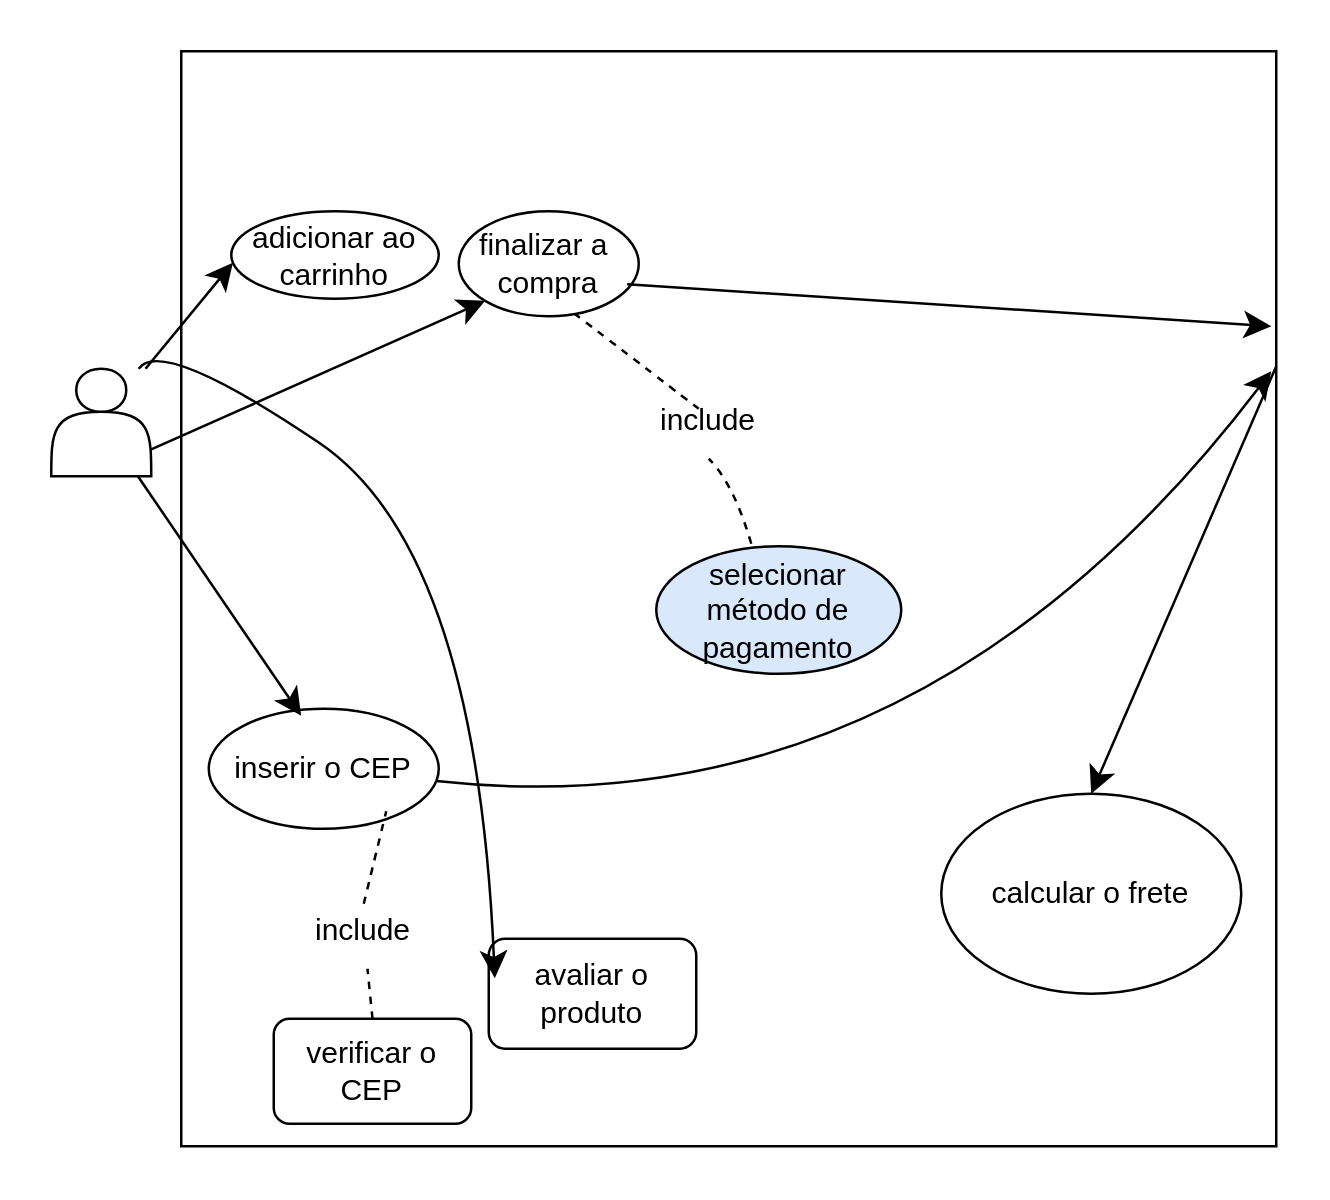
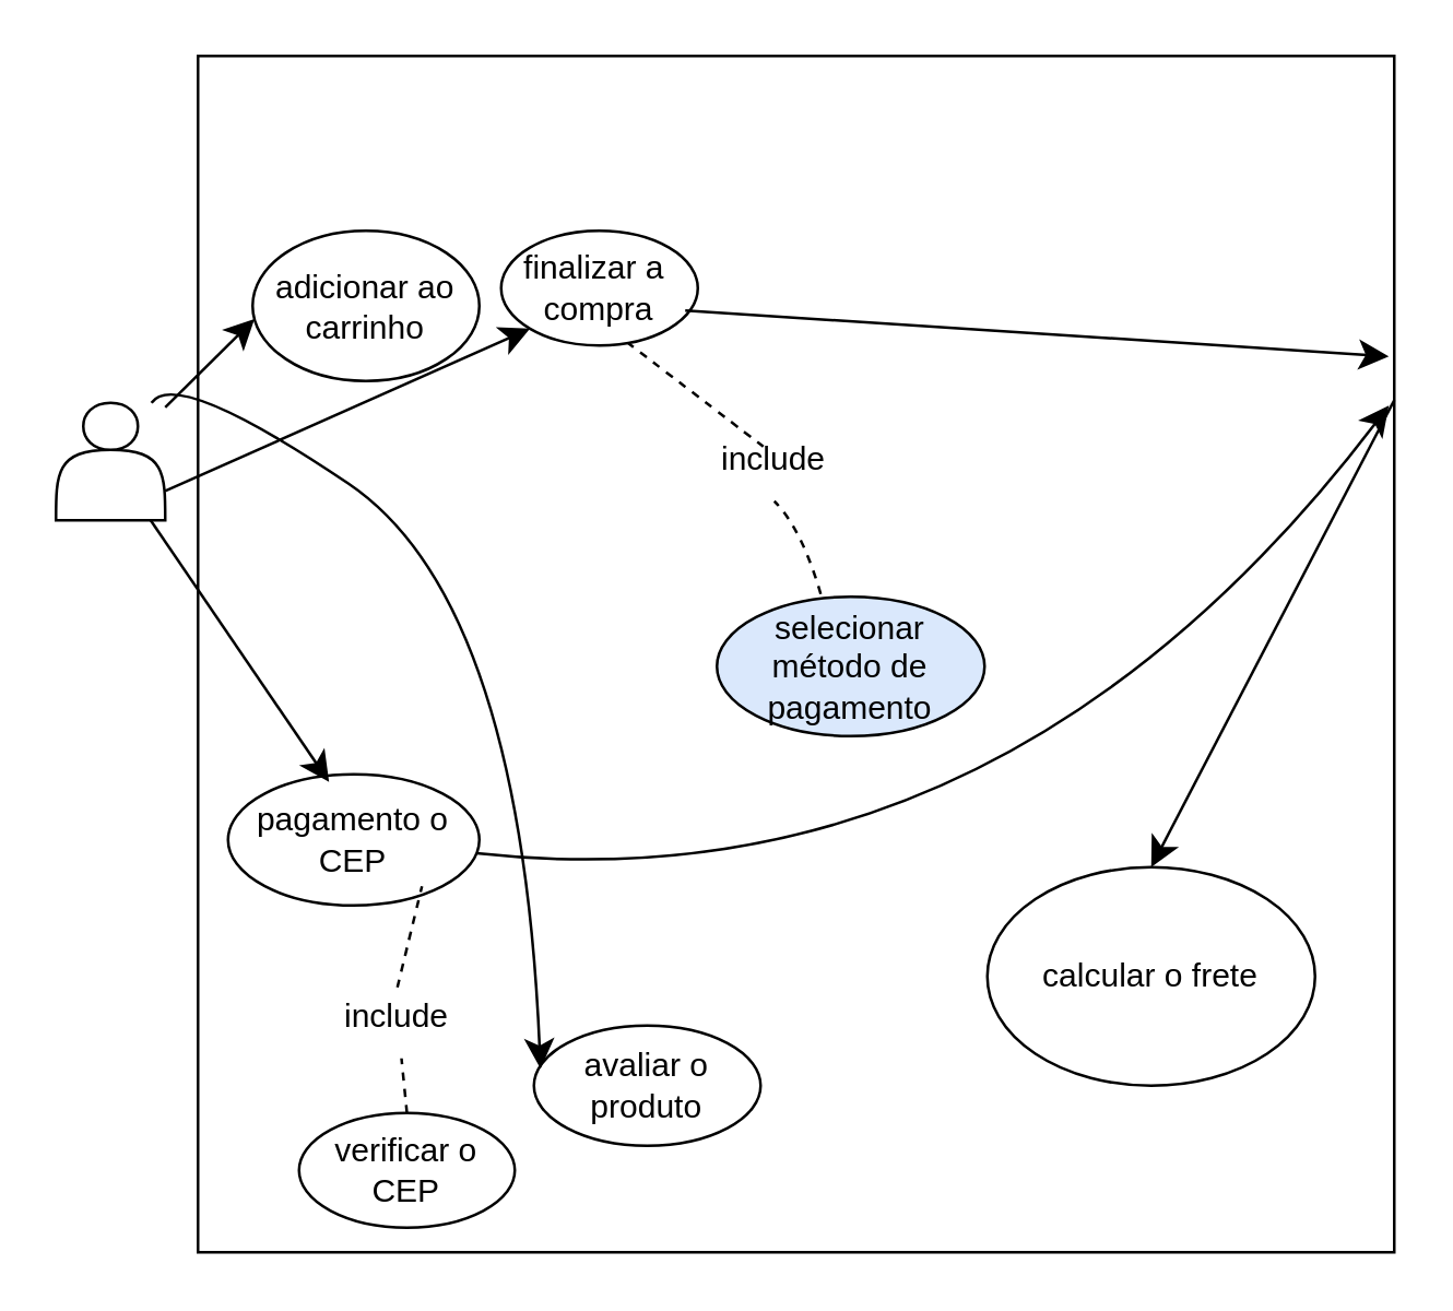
- <mxCell id="4" value="adicionar ao carrinho" style="ellipse;whiteSpace=wrap;html=1;" vertex="1" parent="1"><mxGeometry x="92" y="84" width="83" height="35" as="geometry" /></mxCell>
+ <mxCell id="4" value="adicionar ao carrinho" style="ellipse;whiteSpace=wrap;html=1;" vertex="1" parent="1"><mxGeometry x="92" y="84" width="83" height="55" as="geometry" /></mxCell>
- <mxCell id="15" value="inserir o CEP" style="ellipse;whiteSpace=wrap;html=1;" vertex="1" parent="1"><mxGeometry x="83" y="283" width="92" height="48" as="geometry" /></mxCell>
+ <mxCell id="15" value="pagamento o CEP" style="ellipse;whiteSpace=wrap;html=1;" vertex="1" parent="1"><mxGeometry x="83" y="283" width="92" height="48" as="geometry" /></mxCell>
- <mxCell id="13" value="calcular o frete" style="ellipse;whiteSpace=wrap;html=1;" vertex="1" parent="1"><mxGeometry x="376" y="317" width="120" height="80" as="geometry" /></mxCell>
+ <mxCell id="13" value="calcular o frete" style="ellipse;whiteSpace=wrap;html=1;" vertex="1" parent="1"><mxGeometry x="361" y="317" width="120" height="80" as="geometry" /></mxCell>
- <mxCell id="23" value="avaliar o produto" style="whiteSpace=wrap;html=1;rounded=1;" vertex="1" parent="1"><mxGeometry x="195" y="375" width="83" height="44" as="geometry" /></mxCell>
+ <mxCell id="23" value="avaliar o produto" style="ellipse;whiteSpace=wrap;html=1;" vertex="1" parent="1"><mxGeometry x="195" y="375" width="83" height="44" as="geometry" /></mxCell>
- <mxCell id="20" value="verificar o CEP" style="whiteSpace=wrap;html=1;rounded=1;" vertex="1" parent="1"><mxGeometry x="109" y="407" width="79" height="42" as="geometry" /></mxCell>
+ <mxCell id="20" value="verificar o CEP" style="ellipse;whiteSpace=wrap;html=1;" vertex="1" parent="1"><mxGeometry x="109" y="407" width="79" height="42" as="geometry" /></mxCell>
